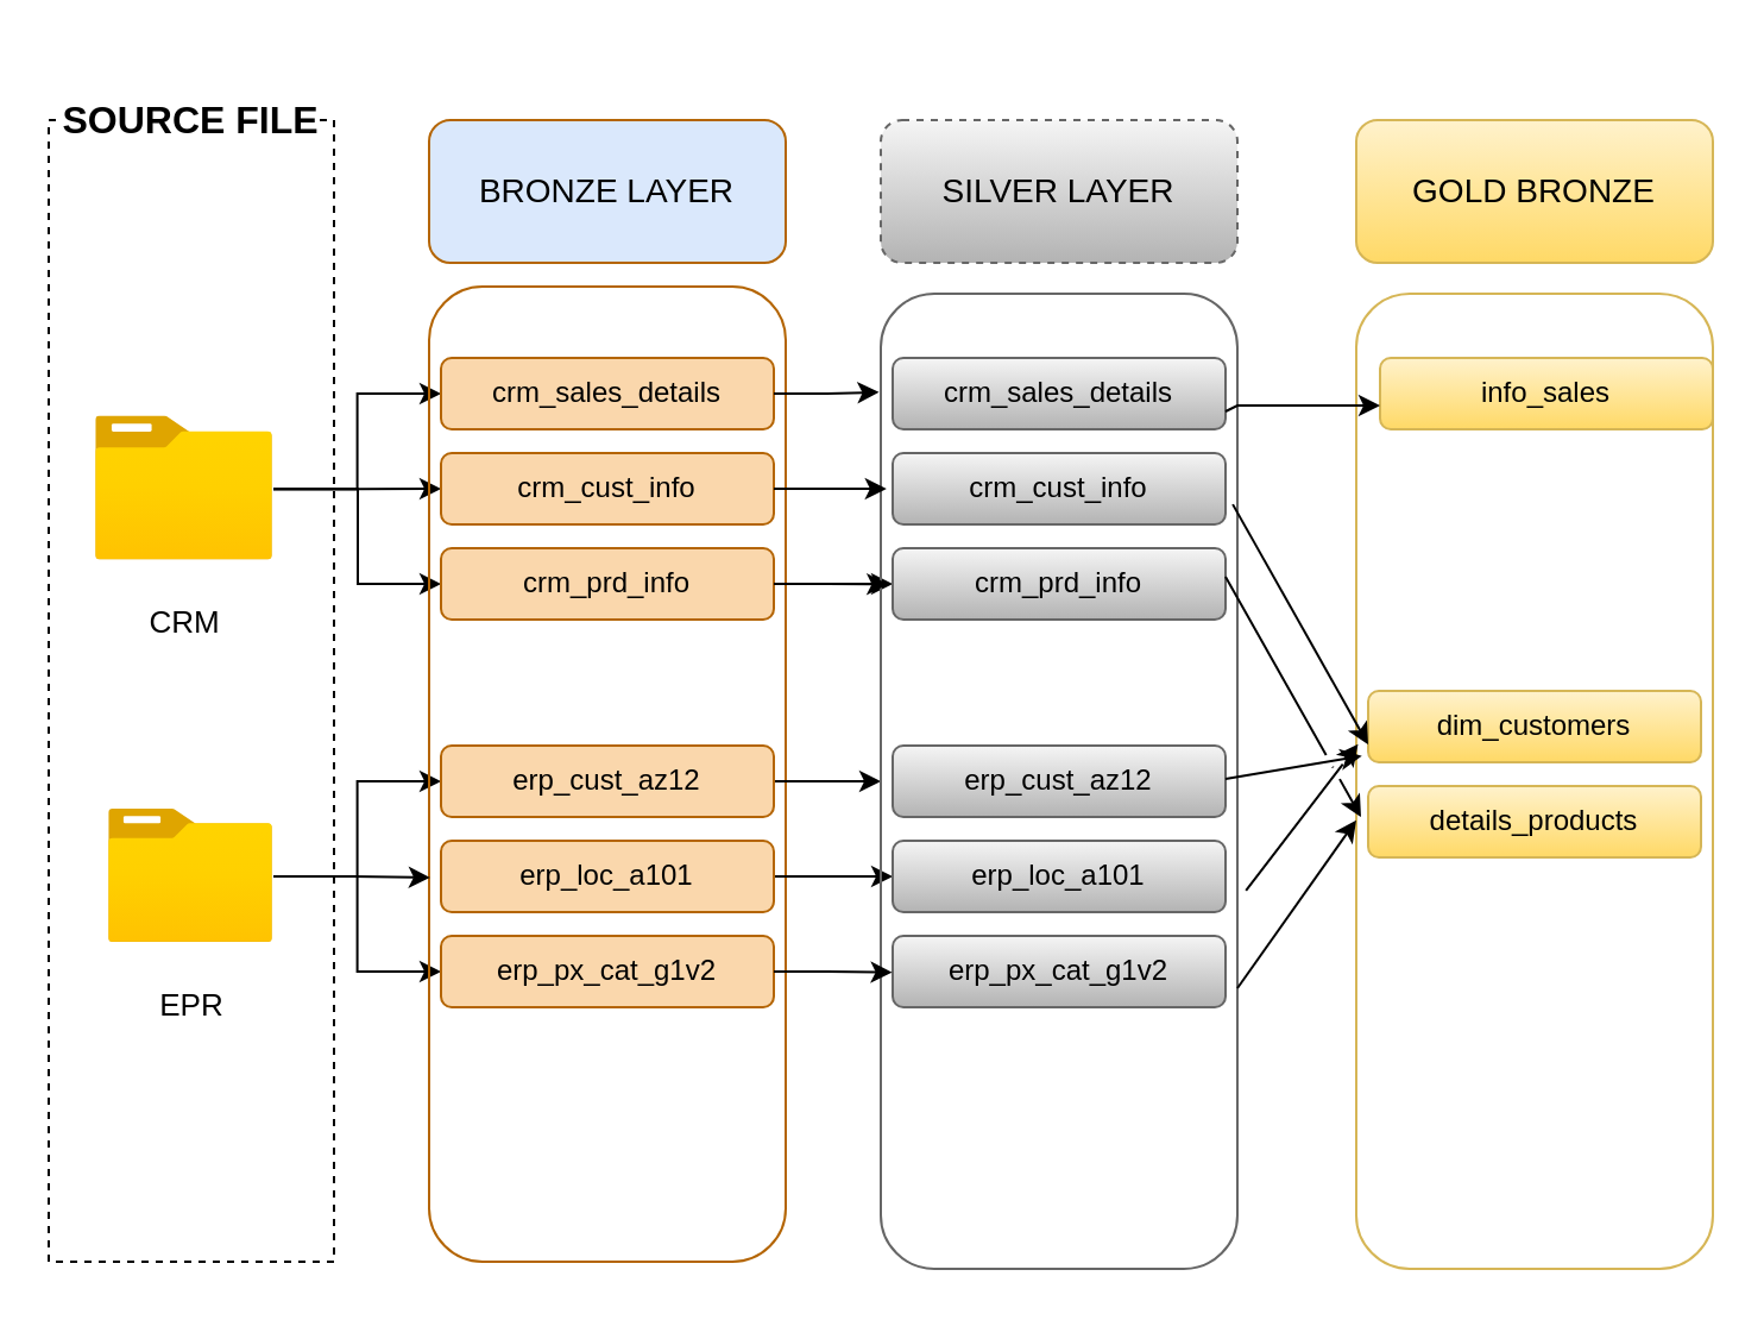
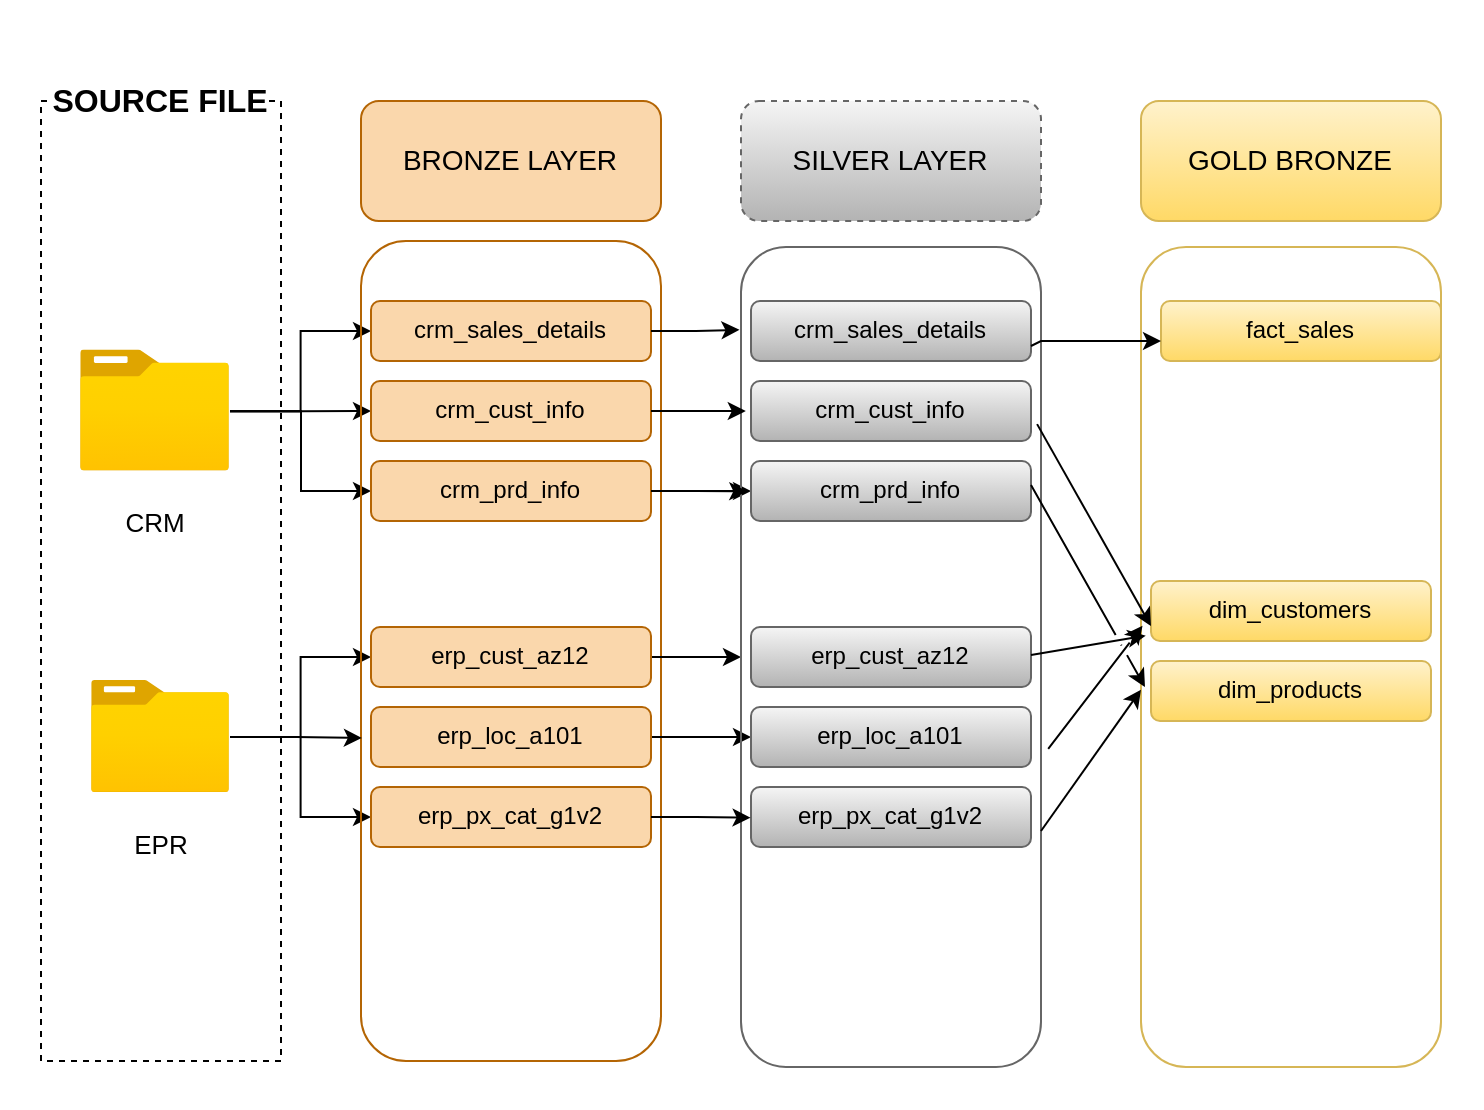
- <mxCell id="12" value="&lt;font style=&quot;font-size: 14px; color: light-dark(rgb(0, 0, 0), rgb(0, 0, 0));&quot;&gt;BRONZE LAYER&lt;/font&gt;" style="rounded=1;whiteSpace=wrap;html=1;strokeColor=#b46504;fillColor=#dae8fc;" parent="1" vertex="1"><mxGeometry x="180" y="50" width="150" height="60" as="geometry" /></mxCell>
+ <mxCell id="12" value="&lt;font style=&quot;font-size: 14px; color: light-dark(rgb(0, 0, 0), rgb(0, 0, 0));&quot;&gt;BRONZE LAYER&lt;/font&gt;" style="rounded=1;whiteSpace=wrap;html=1;strokeColor=#b46504;fillColor=#fad7ac;" parent="1" vertex="1"><mxGeometry x="180" y="50" width="150" height="60" as="geometry" /></mxCell>
- <mxCell id="37" value="&lt;font color=&quot;#000000&quot;&gt;info_sales&lt;/font&gt;" style="rounded=1;whiteSpace=wrap;html=1;fillColor=#fff2cc;strokeColor=#d6b656;gradientColor=#ffd966;" vertex="1" parent="1"><mxGeometry x="580" y="150" width="140" height="30" as="geometry" /></mxCell>
+ <mxCell id="37" value="&lt;font color=&quot;#000000&quot;&gt;fact_sales&lt;/font&gt;" style="rounded=1;whiteSpace=wrap;html=1;fillColor=#fff2cc;strokeColor=#d6b656;gradientColor=#ffd966;" vertex="1" parent="1"><mxGeometry x="580" y="150" width="140" height="30" as="geometry" /></mxCell>
- <mxCell id="39" value="&lt;font color=&quot;#000000&quot;&gt;details_products&lt;/font&gt;" style="rounded=1;whiteSpace=wrap;html=1;fillColor=#fff2cc;strokeColor=#d6b656;gradientColor=#ffd966;" vertex="1" parent="1"><mxGeometry x="575" y="330" width="140" height="30" as="geometry" /></mxCell>
+ <mxCell id="39" value="&lt;font color=&quot;#000000&quot;&gt;dim_products&lt;/font&gt;" style="rounded=1;whiteSpace=wrap;html=1;fillColor=#fff2cc;strokeColor=#d6b656;gradientColor=#ffd966;" vertex="1" parent="1"><mxGeometry x="575" y="330" width="140" height="30" as="geometry" /></mxCell>
